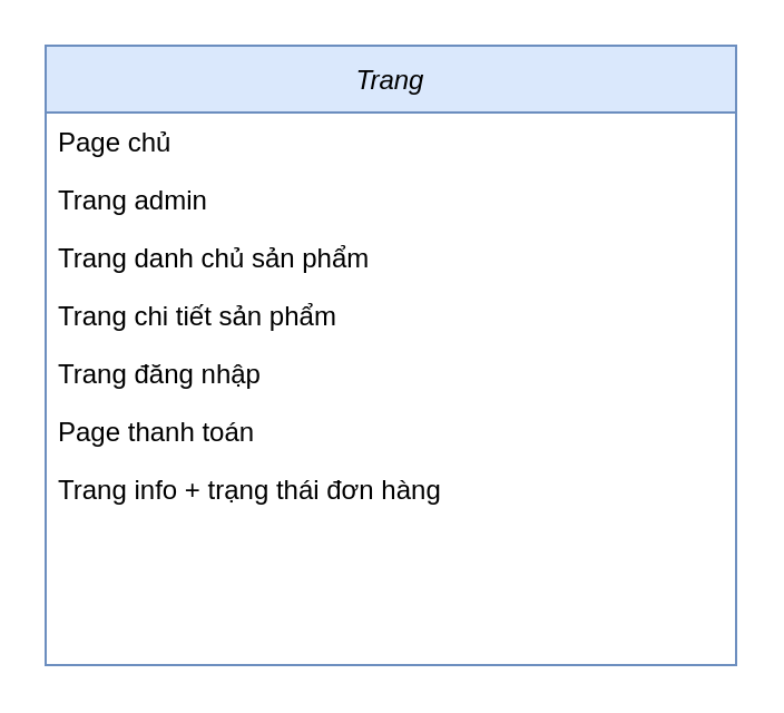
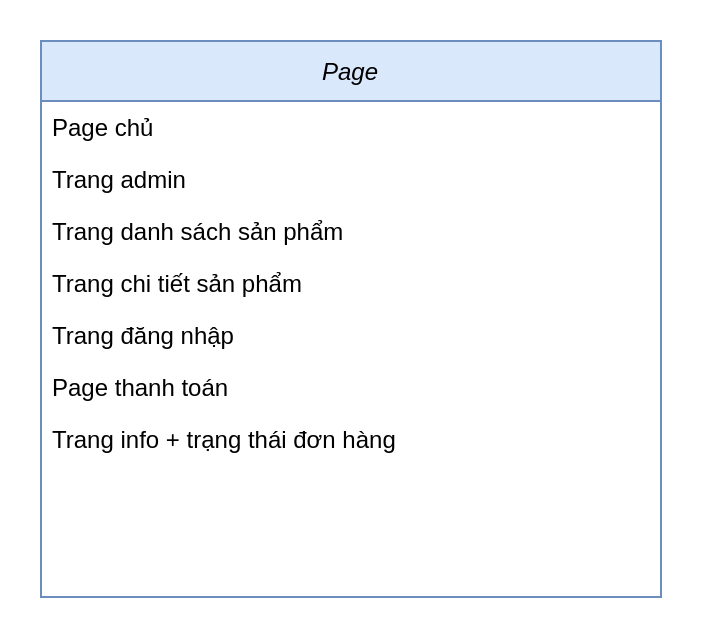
- <mxCell id="2" value="Trang" style="swimlane;fontStyle=2;align=center;verticalAlign=middle;childLayout=stackLayout;horizontal=1;startSize=30;horizontalStack=0;resizeParent=1;resizeLast=0;collapsible=1;marginBottom=0;rounded=0;shadow=0;strokeWidth=1;fillColor=#dae8fc;strokeColor=#6c8ebf;gradientColor=none;glass=0;labelPosition=center;verticalLabelPosition=middle;arcSize=17;" parent="1" vertex="1"><mxGeometry x="20" y="20" width="310" height="278" as="geometry"><mxRectangle x="230" y="140" width="160" height="26" as="alternateBounds" /></mxGeometry></mxCell>
+ <mxCell id="2" value="Page" style="swimlane;fontStyle=2;align=center;verticalAlign=middle;childLayout=stackLayout;horizontal=1;startSize=30;horizontalStack=0;resizeParent=1;resizeLast=0;collapsible=1;marginBottom=0;rounded=0;shadow=0;strokeWidth=1;fillColor=#dae8fc;strokeColor=#6c8ebf;gradientColor=none;glass=0;labelPosition=center;verticalLabelPosition=middle;arcSize=17;" parent="1" vertex="1"><mxGeometry x="20" y="20" width="310" height="278" as="geometry"><mxRectangle x="230" y="140" width="160" height="26" as="alternateBounds" /></mxGeometry></mxCell>
- <mxCell id="5" value="Trang danh chủ sản phẩm" style="text;align=left;verticalAlign=top;spacingLeft=4;spacingRight=4;overflow=hidden;rotatable=0;points=[[0,0.5],[1,0.5]];portConstraint=eastwest;rounded=0;shadow=0;html=0;fontStyle=0;labelBackgroundColor=none;" parent="2" vertex="1"><mxGeometry y="82" width="310" height="26" as="geometry" /></mxCell>
+ <mxCell id="5" value="Trang danh sách sản phẩm" style="text;align=left;verticalAlign=top;spacingLeft=4;spacingRight=4;overflow=hidden;rotatable=0;points=[[0,0.5],[1,0.5]];portConstraint=eastwest;rounded=0;shadow=0;html=0;fontStyle=0;labelBackgroundColor=none;" parent="2" vertex="1"><mxGeometry y="82" width="310" height="26" as="geometry" /></mxCell>
